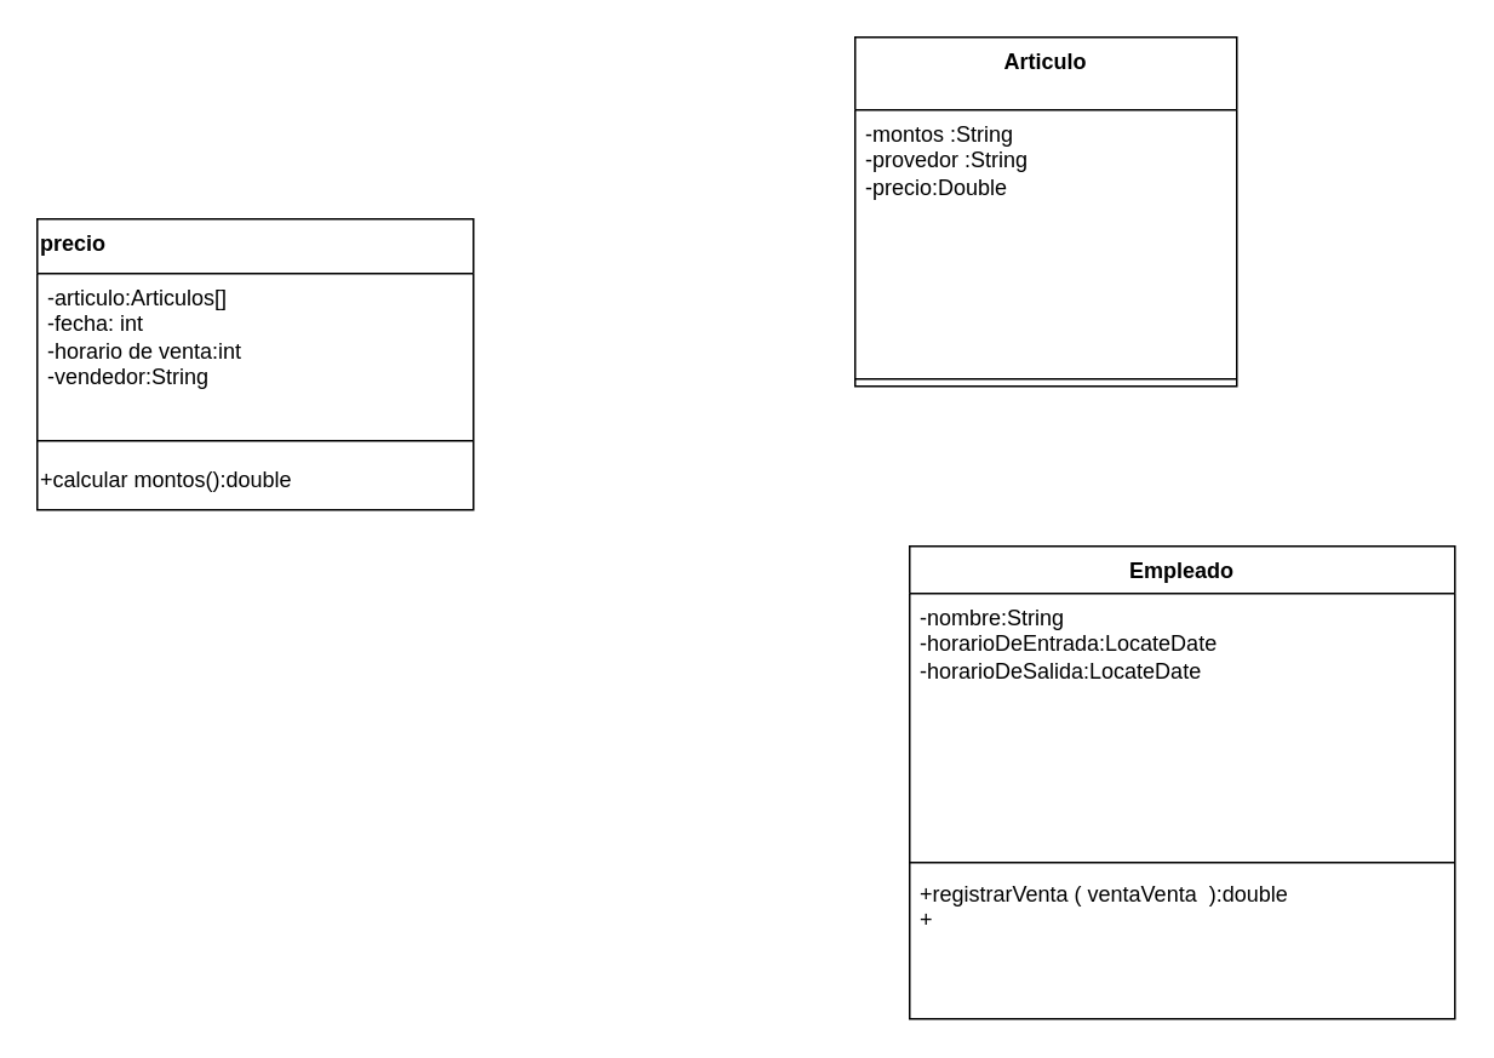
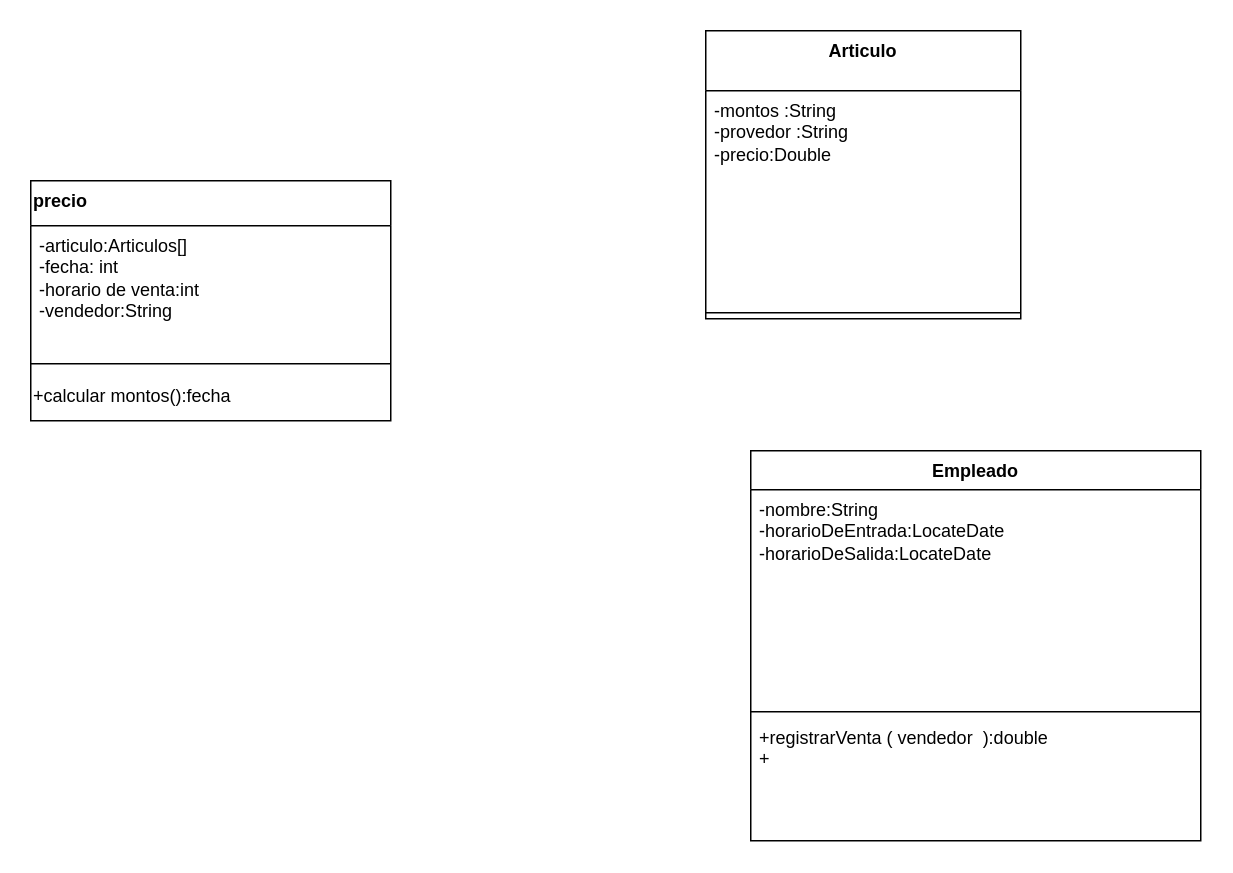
- <mxCell id="5" value="+calcular montos():double" style="text;html=1;align=left;verticalAlign=top;resizable=0;points=[];autosize=1;strokeColor=none;fillColor=none;" parent="2" vertex="1"><mxGeometry y="130" width="240" height="30" as="geometry" /></mxCell>
+ <mxCell id="5" value="+calcular montos():fecha" style="text;html=1;align=left;verticalAlign=top;resizable=0;points=[];autosize=1;strokeColor=none;fillColor=none;" parent="2" vertex="1"><mxGeometry y="130" width="240" height="30" as="geometry" /></mxCell>
- <mxCell id="12" value="+registrarVenta ( ventaVenta&amp;nbsp; ):double&lt;br&gt;+&amp;nbsp;" style="text;strokeColor=none;fillColor=none;align=left;verticalAlign=top;spacingLeft=4;spacingRight=4;overflow=hidden;rotatable=0;points=[[0,0.5],[1,0.5]];portConstraint=eastwest;whiteSpace=wrap;html=1;" parent="9" vertex="1"><mxGeometry y="178" width="300" height="82" as="geometry" /></mxCell>
+ <mxCell id="12" value="+registrarVenta ( vendedor&amp;nbsp; ):double&lt;br&gt;+&amp;nbsp;" style="text;strokeColor=none;fillColor=none;align=left;verticalAlign=top;spacingLeft=4;spacingRight=4;overflow=hidden;rotatable=0;points=[[0,0.5],[1,0.5]];portConstraint=eastwest;whiteSpace=wrap;html=1;" parent="9" vertex="1"><mxGeometry y="178" width="300" height="82" as="geometry" /></mxCell>
